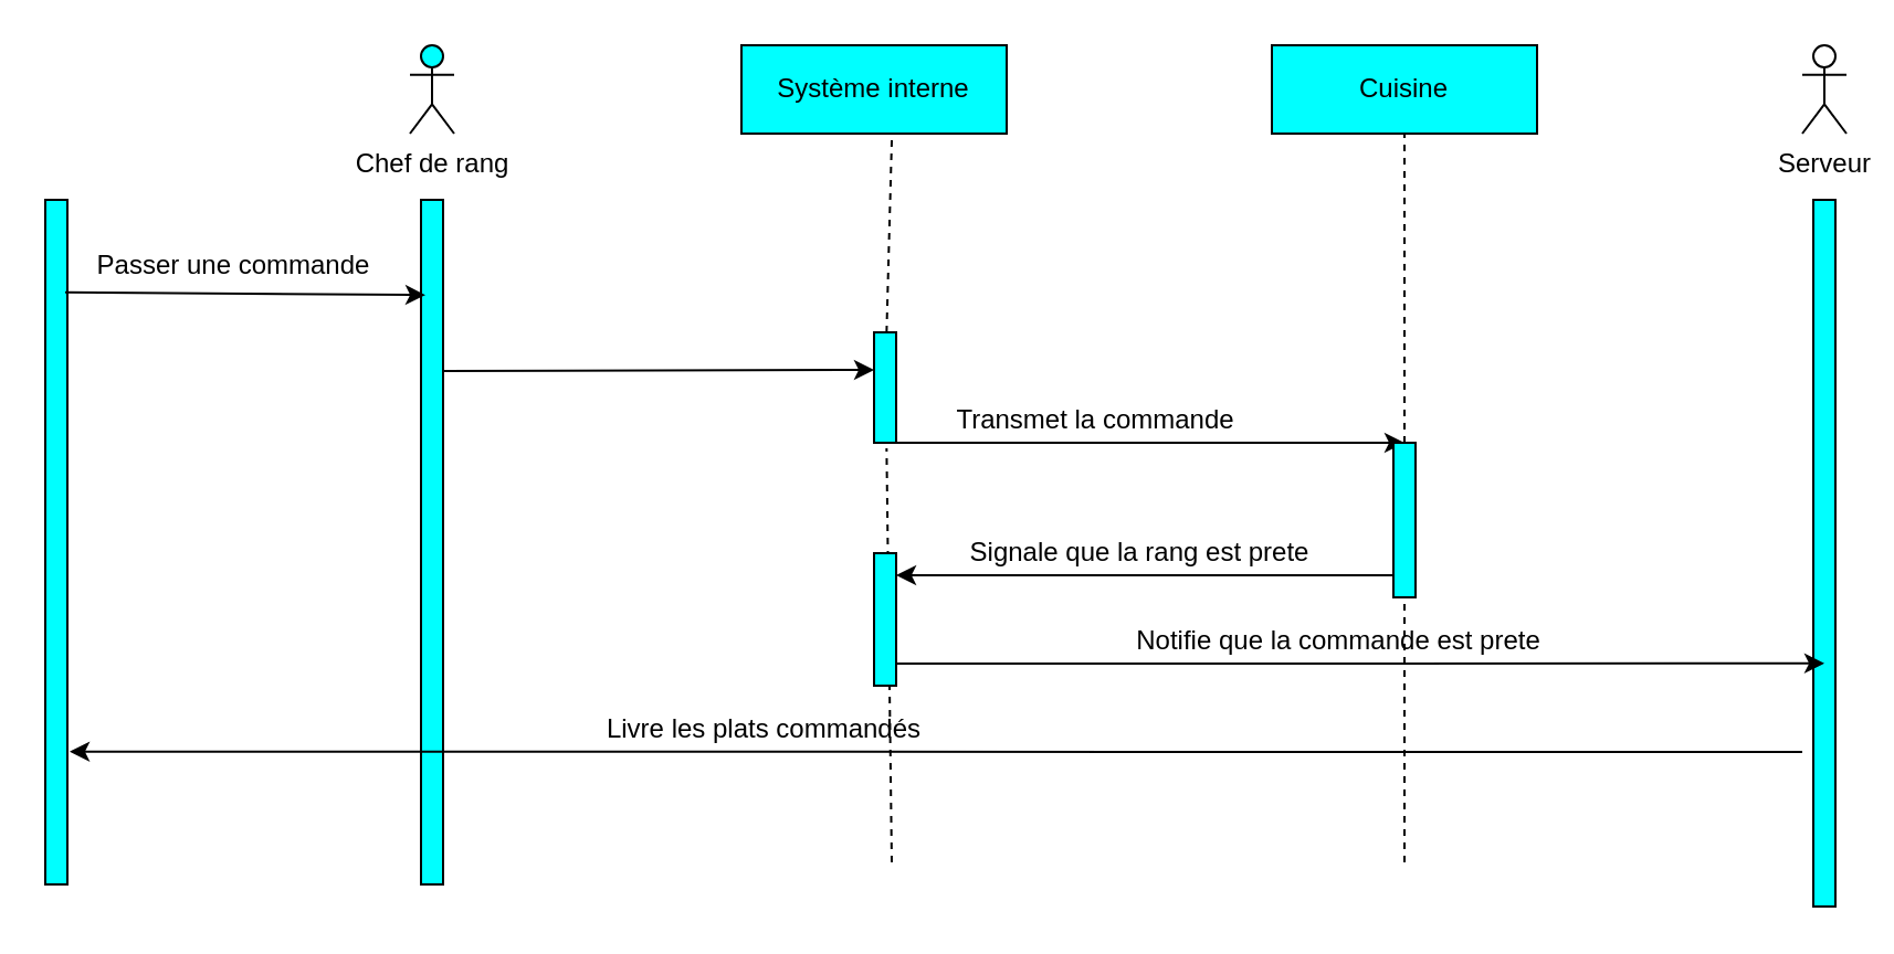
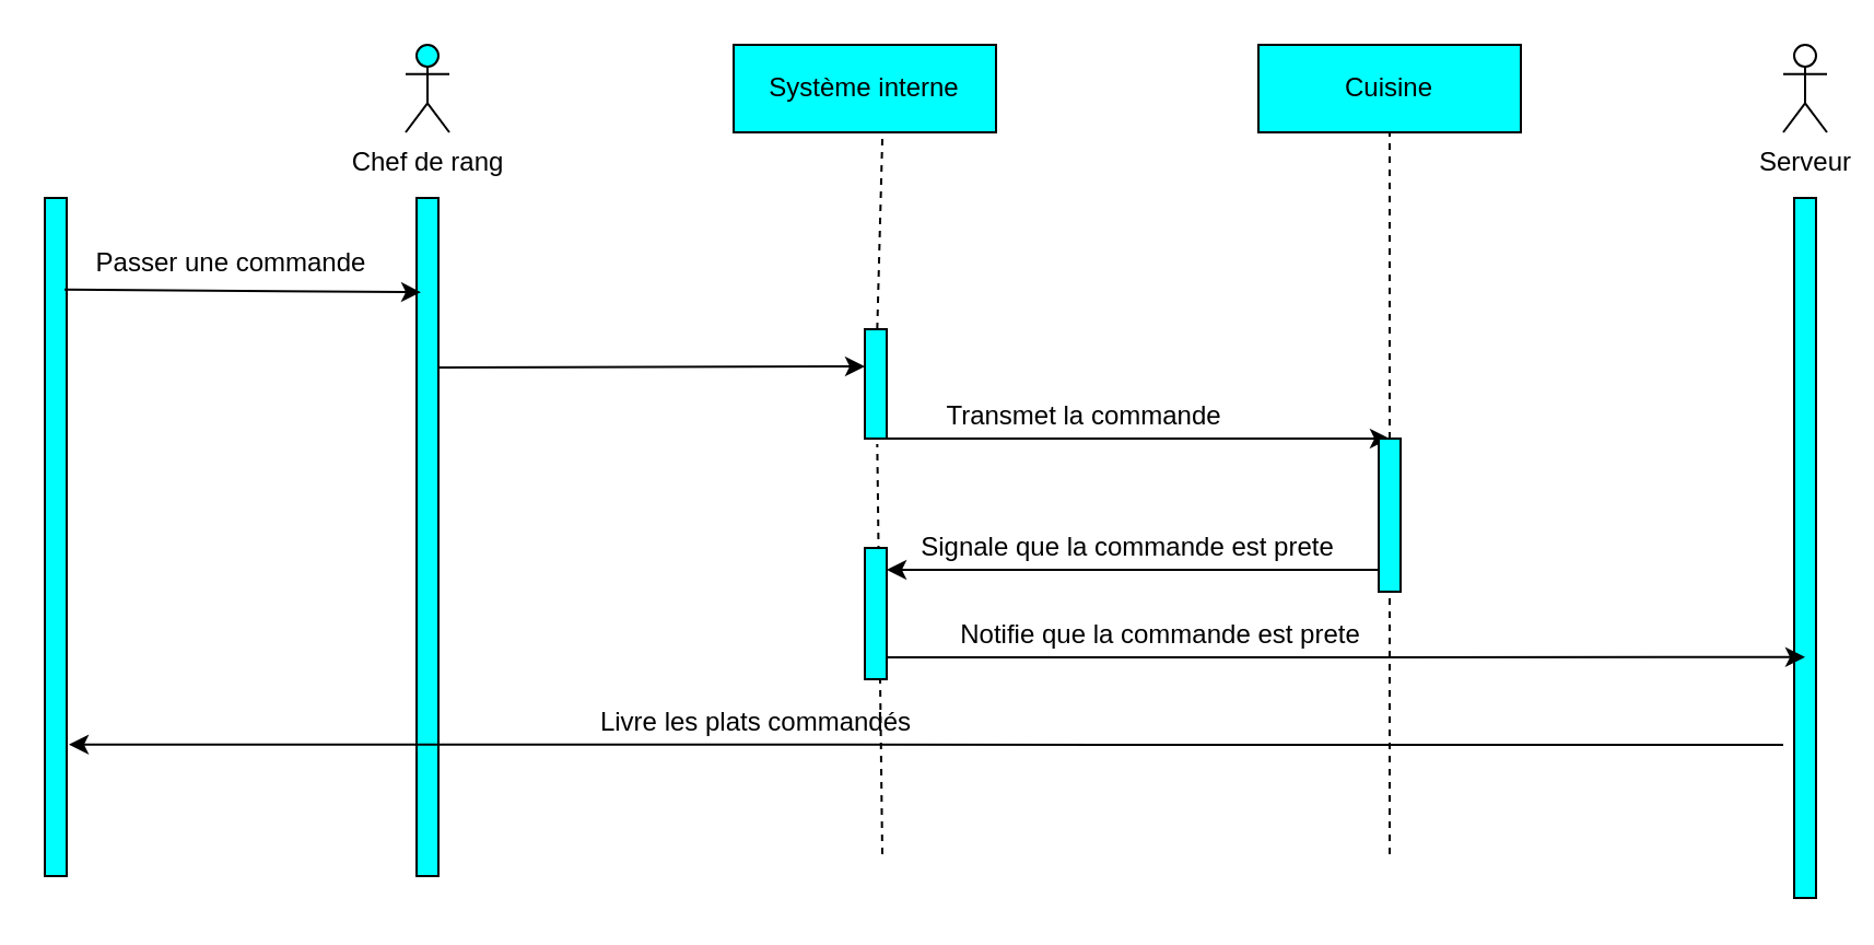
- <mxCell id="17" value="Signale que la rang est prete" style="text;html=1;align=center;verticalAlign=middle;resizable=0;points=[];autosize=1;" vertex="1" parent="1"><mxGeometry x="415" y="240" width="200" height="20" as="geometry" /></mxCell>
+ <mxCell id="17" value="Signale que la commande est prete" style="text;html=1;align=center;verticalAlign=middle;resizable=0;points=[];autosize=1;" vertex="1" parent="1"><mxGeometry x="415" y="240" width="200" height="20" as="geometry" /></mxCell>
- <mxCell id="19" value="Notifie que la commande est prete" style="text;html=1;align=center;verticalAlign=middle;resizable=0;points=[];autosize=1;" vertex="1" parent="1"><mxGeometry x="505" y="280" width="200" height="20" as="geometry" /></mxCell>
+ <mxCell id="19" value="Notifie que la commande est prete" style="text;html=1;align=center;verticalAlign=middle;resizable=0;points=[];autosize=1;" vertex="1" parent="1"><mxGeometry x="430" y="280" width="200" height="20" as="geometry" /></mxCell>
